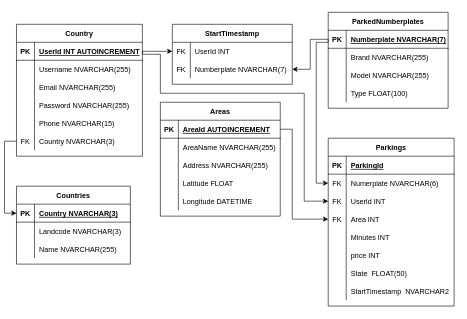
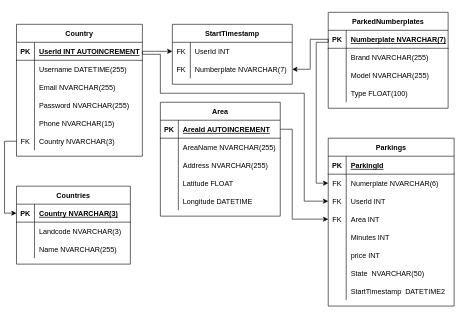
- <mxCell id="8" value="Username NVARCHAR(255)" style="shape=partialRectangle;connectable=0;fillColor=none;top=0;left=0;bottom=0;right=0;align=left;spacingLeft=6;overflow=hidden;" vertex="1" parent="6"><mxGeometry x="30" width="180" height="30" as="geometry"><mxRectangle width="180" height="30" as="alternateBounds" /></mxGeometry></mxCell>
+ <mxCell id="8" value="Username DATETIME(255)" style="shape=partialRectangle;connectable=0;fillColor=none;top=0;left=0;bottom=0;right=0;align=left;spacingLeft=6;overflow=hidden;" vertex="1" parent="6"><mxGeometry x="30" width="180" height="30" as="geometry"><mxRectangle width="180" height="30" as="alternateBounds" /></mxGeometry></mxCell>
- <mxCell id="65" value="Areas" style="shape=table;startSize=30;container=1;collapsible=1;childLayout=tableLayout;fixedRows=1;rowLines=0;fontStyle=1;align=center;resizeLast=1;" vertex="1" parent="1"><mxGeometry x="260" y="170" width="200" height="190" as="geometry" /></mxCell>
+ <mxCell id="65" value="Area" style="shape=table;startSize=30;container=1;collapsible=1;childLayout=tableLayout;fixedRows=1;rowLines=0;fontStyle=1;align=center;resizeLast=1;" vertex="1" parent="1"><mxGeometry x="260" y="170" width="200" height="190" as="geometry" /></mxCell>
- <mxCell id="61" value="State  FLOAT(50)" style="shape=partialRectangle;connectable=0;fillColor=none;top=0;left=0;bottom=0;right=0;align=left;spacingLeft=6;overflow=hidden;" vertex="1" parent="59"><mxGeometry x="30" width="180" height="30" as="geometry"><mxRectangle width="180" height="30" as="alternateBounds" /></mxGeometry></mxCell>
+ <mxCell id="61" value="State  NVARCHAR(50)" style="shape=partialRectangle;connectable=0;fillColor=none;top=0;left=0;bottom=0;right=0;align=left;spacingLeft=6;overflow=hidden;" vertex="1" parent="59"><mxGeometry x="30" width="180" height="30" as="geometry"><mxRectangle width="180" height="30" as="alternateBounds" /></mxGeometry></mxCell>
- <mxCell id="64" value="StartTimestamp  NVARCHAR2" style="shape=partialRectangle;connectable=0;fillColor=none;top=0;left=0;bottom=0;right=0;align=left;spacingLeft=6;overflow=hidden;" vertex="1" parent="62"><mxGeometry x="30" width="180" height="30" as="geometry"><mxRectangle width="180" height="30" as="alternateBounds" /></mxGeometry></mxCell>
+ <mxCell id="64" value="StartTimestamp  DATETIME2" style="shape=partialRectangle;connectable=0;fillColor=none;top=0;left=0;bottom=0;right=0;align=left;spacingLeft=6;overflow=hidden;" vertex="1" parent="62"><mxGeometry x="30" width="180" height="30" as="geometry"><mxRectangle width="180" height="30" as="alternateBounds" /></mxGeometry></mxCell>
